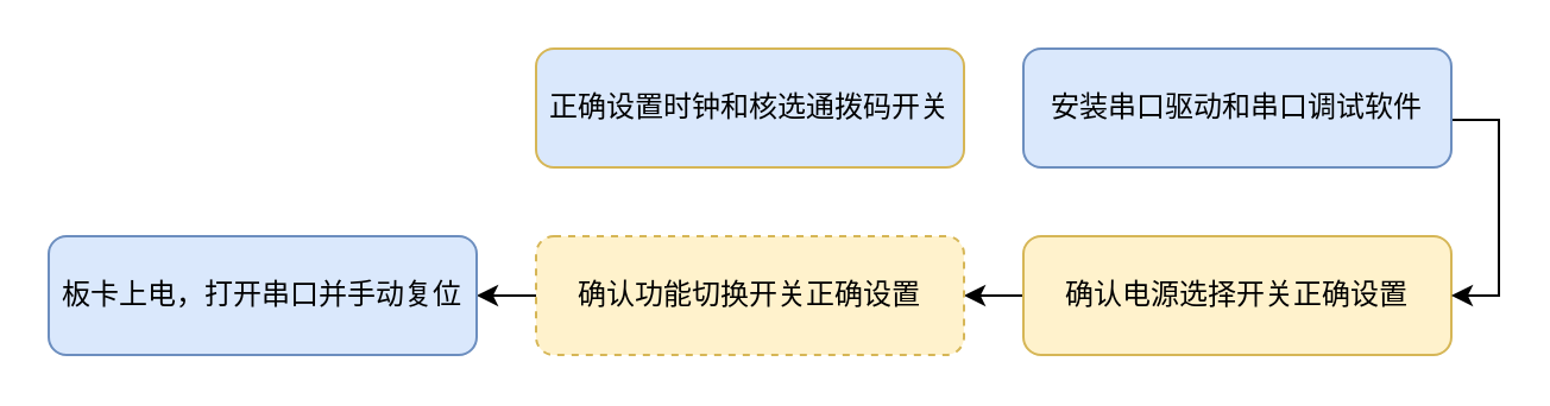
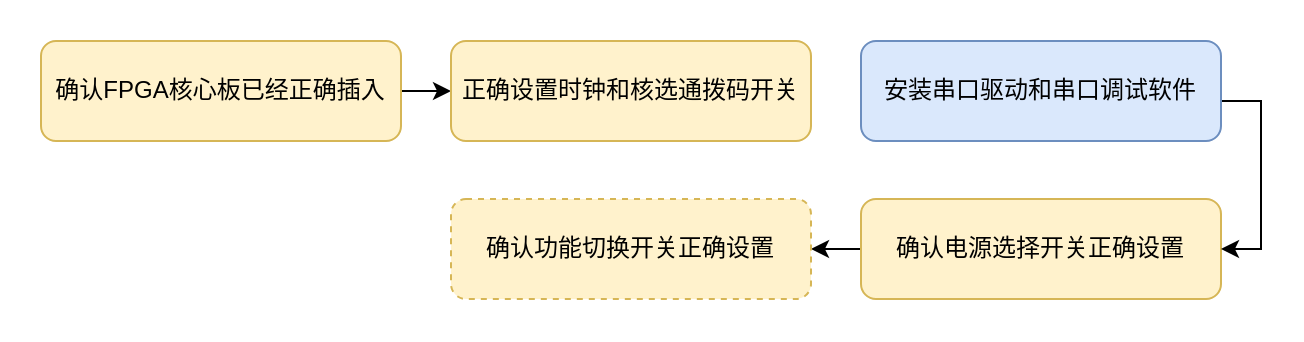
+ <mxCell id="3" value="确认FPGA核心板已经正确插入" style="rounded=1;whiteSpace=wrap;html=1;fillColor=#fff2cc;strokeColor=#d6b656;" parent="1" vertex="1"><mxGeometry x="20" y="20" width="180" height="50" as="geometry" /></mxCell>
+ <mxCell id="2" style="edgeStyle=orthogonalEdgeStyle;rounded=0;orthogonalLoop=1;jettySize=auto;html=1;exitX=1;exitY=0.5;exitDx=0;exitDy=0;entryX=0;entryY=0.5;entryDx=0;entryDy=0;" parent="1" source="3" target="4" edge="1"><mxGeometry relative="1" as="geometry" /></mxCell>
- <mxCell id="4" value="正确设置时钟和核选通拨码开关" style="rounded=1;whiteSpace=wrap;html=1;fillColor=#dae8fc;strokeColor=#d6b656;" parent="1" vertex="1"><mxGeometry x="225" y="20" width="180" height="50" as="geometry" /></mxCell>
+ <mxCell id="4" value="正确设置时钟和核选通拨码开关" style="rounded=1;whiteSpace=wrap;html=1;fillColor=#fff2cc;strokeColor=#d6b656;" parent="1" vertex="1"><mxGeometry x="225" y="20" width="180" height="50" as="geometry" /></mxCell>
- <mxCell id="11" value="板卡上电，打开串口并手动复位" style="rounded=1;whiteSpace=wrap;html=1;fillColor=#dae8fc;strokeColor=#6c8ebf;" parent="1" vertex="1"><mxGeometry x="20" y="99" width="180" height="50" as="geometry" /></mxCell>
- <mxCell id="9" style="edgeStyle=orthogonalEdgeStyle;rounded=0;orthogonalLoop=1;jettySize=auto;html=1;exitX=0;exitY=0.5;exitDx=0;exitDy=0;entryX=1;entryY=0.5;entryDx=0;entryDy=0;" parent="1" source="10" target="11" edge="1"><mxGeometry relative="1" as="geometry" /></mxCell>
